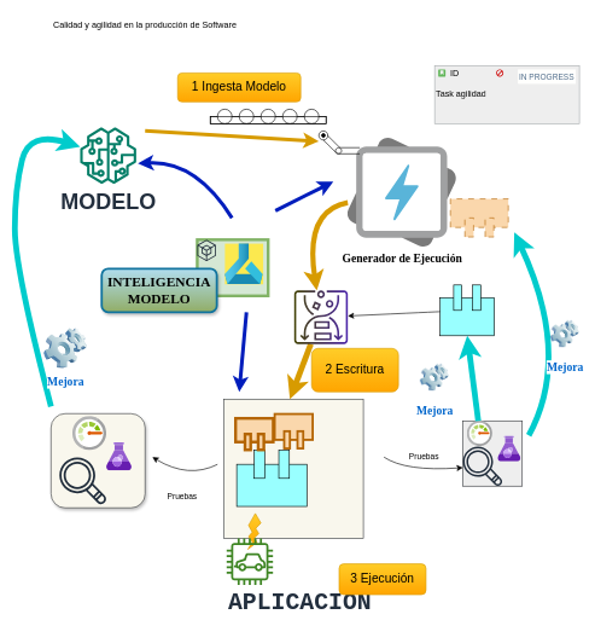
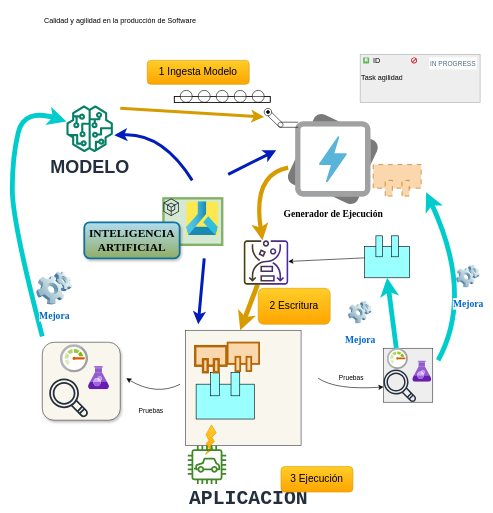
- <mxCell id="43" value="&lt;div style=&quot;font-size: 19px;&quot;&gt;INTELIGENCIA&lt;/div&gt;&lt;div style=&quot;font-size: 19px;&quot;&gt;MODELO&lt;br style=&quot;font-size: 19px;&quot;&gt;&lt;/div&gt;" style="text;html=1;strokeColor=#10739e;fillColor=#b1ddf0;align=center;verticalAlign=middle;whiteSpace=wrap;rounded=1;fontFamily=36 days ago Thick BRK;fontSize=19;fontStyle=1;gradientColor=#91AD66;strokeWidth=3;perimeterSpacing=2;glass=0;shadow=1;" vertex="1" parent="1"><mxGeometry x="140" y="370" width="159.03" height="60" as="geometry" /></mxCell>
+ <mxCell id="43" value="&lt;div style=&quot;font-size: 19px;&quot;&gt;INTELIGENCIA&lt;/div&gt;&lt;div style=&quot;font-size: 19px;&quot;&gt;ARTIFICIAL&lt;br style=&quot;font-size: 19px;&quot;&gt;&lt;/div&gt;" style="text;html=1;strokeColor=#10739e;fillColor=#b1ddf0;align=center;verticalAlign=middle;whiteSpace=wrap;rounded=1;fontFamily=36 days ago Thick BRK;fontSize=19;fontStyle=1;gradientColor=#91AD66;strokeWidth=3;perimeterSpacing=2;glass=0;shadow=1;" vertex="1" parent="1"><mxGeometry x="140" y="370" width="159.03" height="60" as="geometry" /></mxCell>
